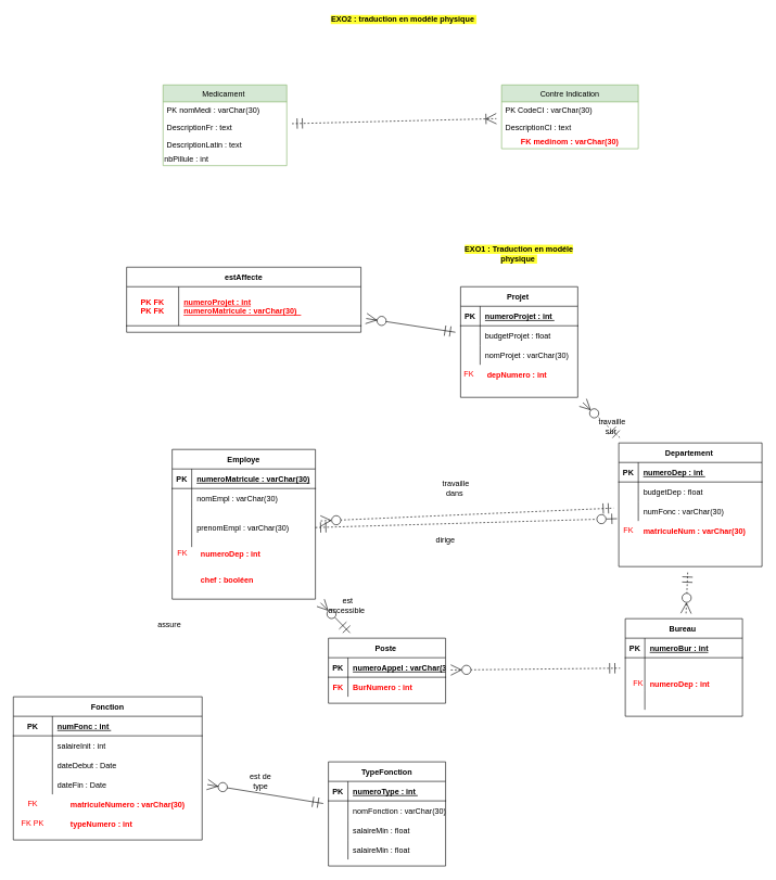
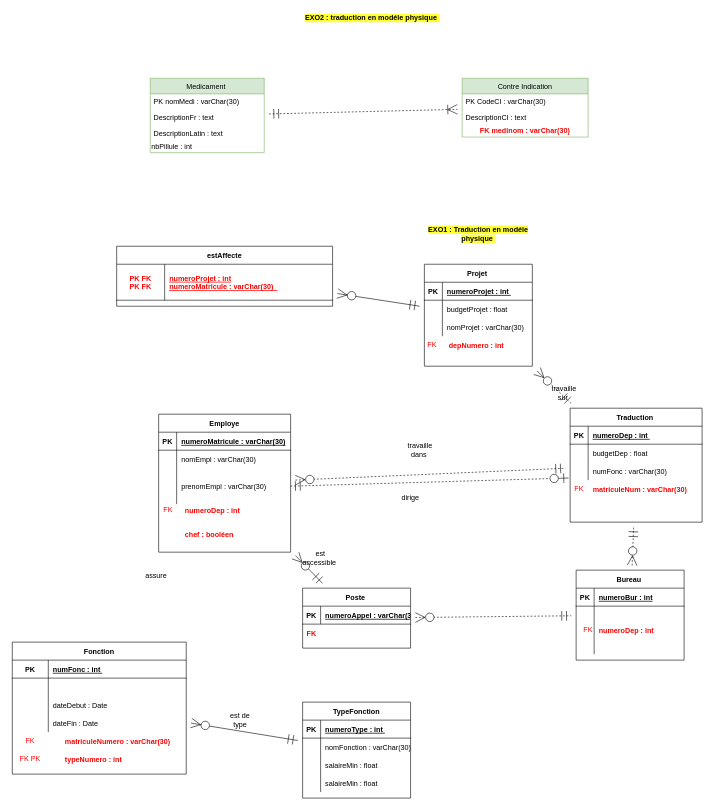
- <mxCell id="24" value="Departement " style="shape=table;startSize=30;container=1;collapsible=1;childLayout=tableLayout;fixedRows=1;rowLines=0;fontStyle=1;align=center;resizeLast=1;hachureGap=4;pointerEvents=0;" vertex="1" parent="1"><mxGeometry x="950" y="680" width="220" height="190" as="geometry" /></mxCell>
+ <mxCell id="24" value="Traduction " style="shape=table;startSize=30;container=1;collapsible=1;childLayout=tableLayout;fixedRows=1;rowLines=0;fontStyle=1;align=center;resizeLast=1;hachureGap=4;pointerEvents=0;" vertex="1" parent="1"><mxGeometry x="950" y="680" width="220" height="190" as="geometry" /></mxCell>
- <mxCell id="52" value="BurNumero : int " style="shape=partialRectangle;connectable=0;fillColor=none;top=0;left=0;bottom=0;right=0;align=left;spacingLeft=6;overflow=hidden;fontStyle=1;fontColor=#FF0000;" vertex="1" parent="50"><mxGeometry x="30" width="150" height="30" as="geometry"><mxRectangle width="150" height="30" as="alternateBounds" /></mxGeometry></mxCell>
- <mxCell id="72" value="salaireInit : int" style="shape=partialRectangle;connectable=0;fillColor=none;top=0;left=0;bottom=0;right=0;align=left;spacingLeft=6;overflow=hidden;" vertex="1" parent="70"><mxGeometry x="60" width="230" height="30" as="geometry"><mxRectangle width="230" height="30" as="alternateBounds" /></mxGeometry></mxCell>
